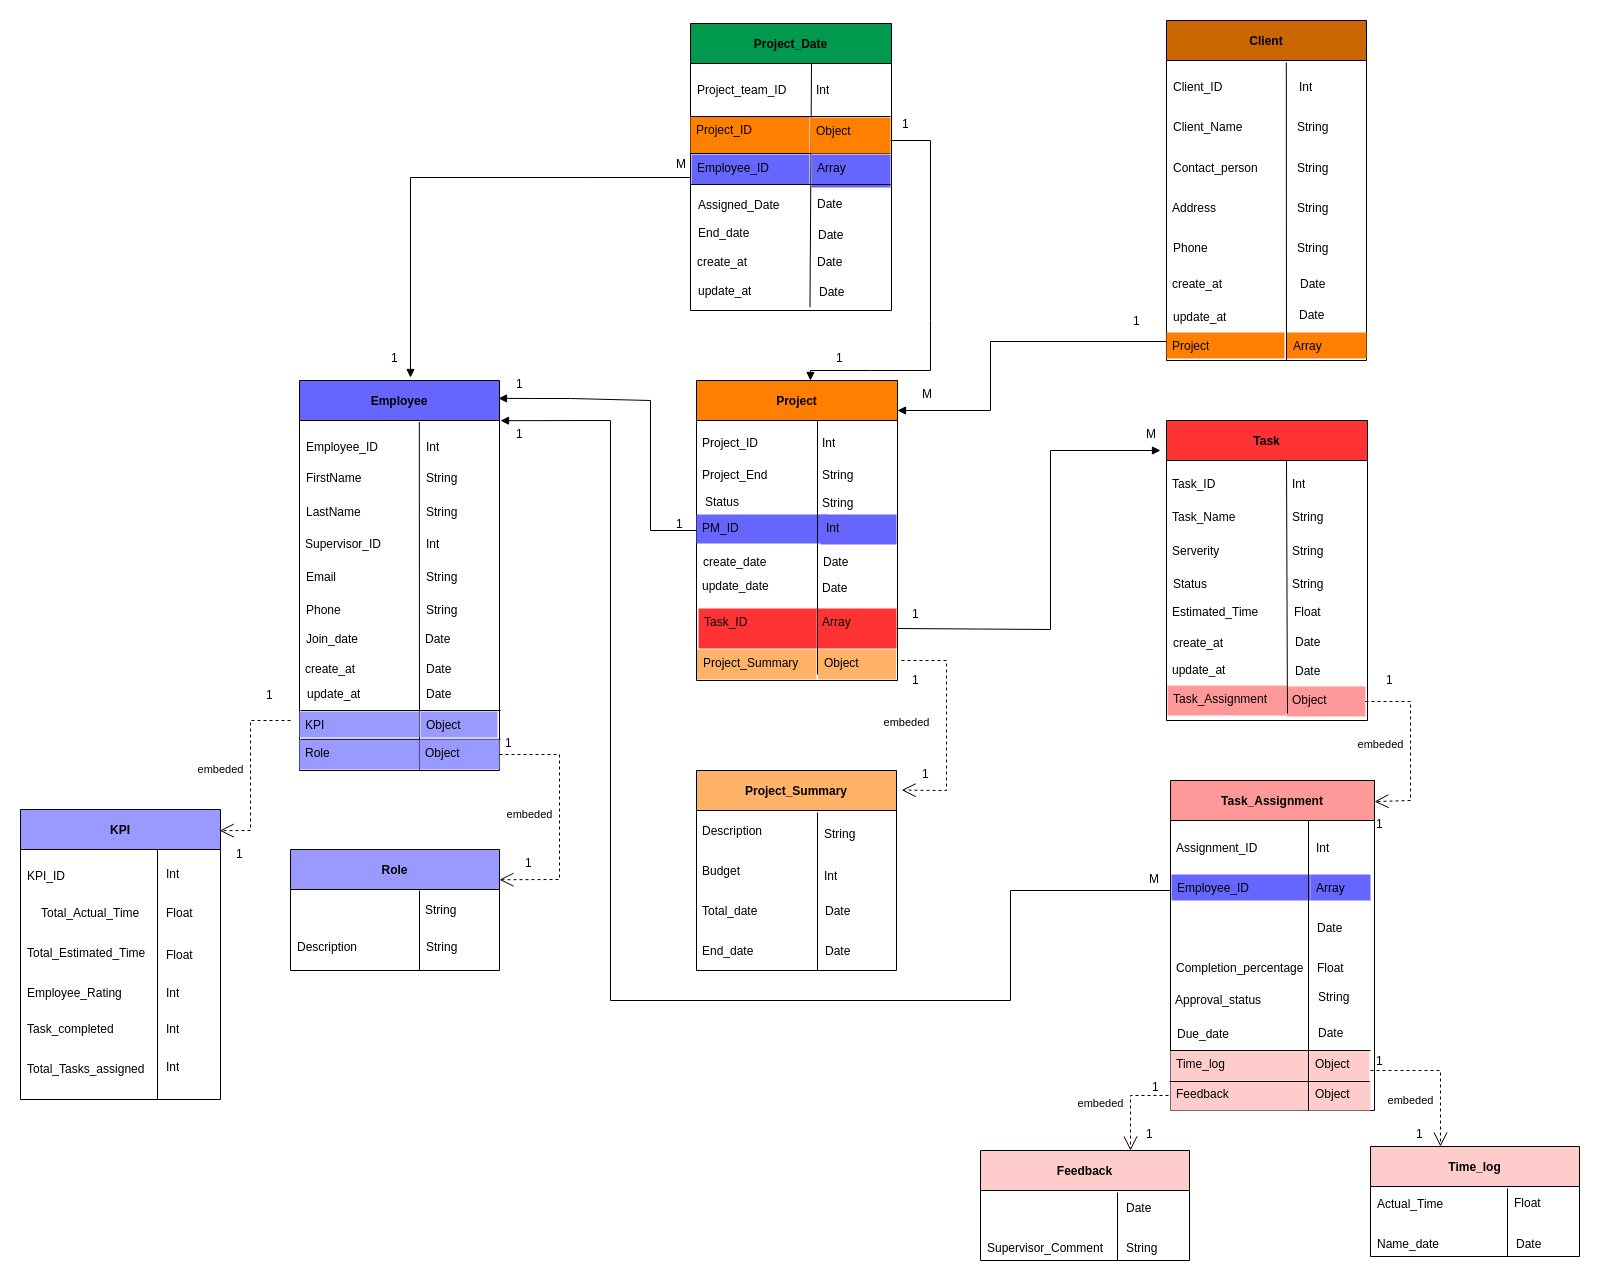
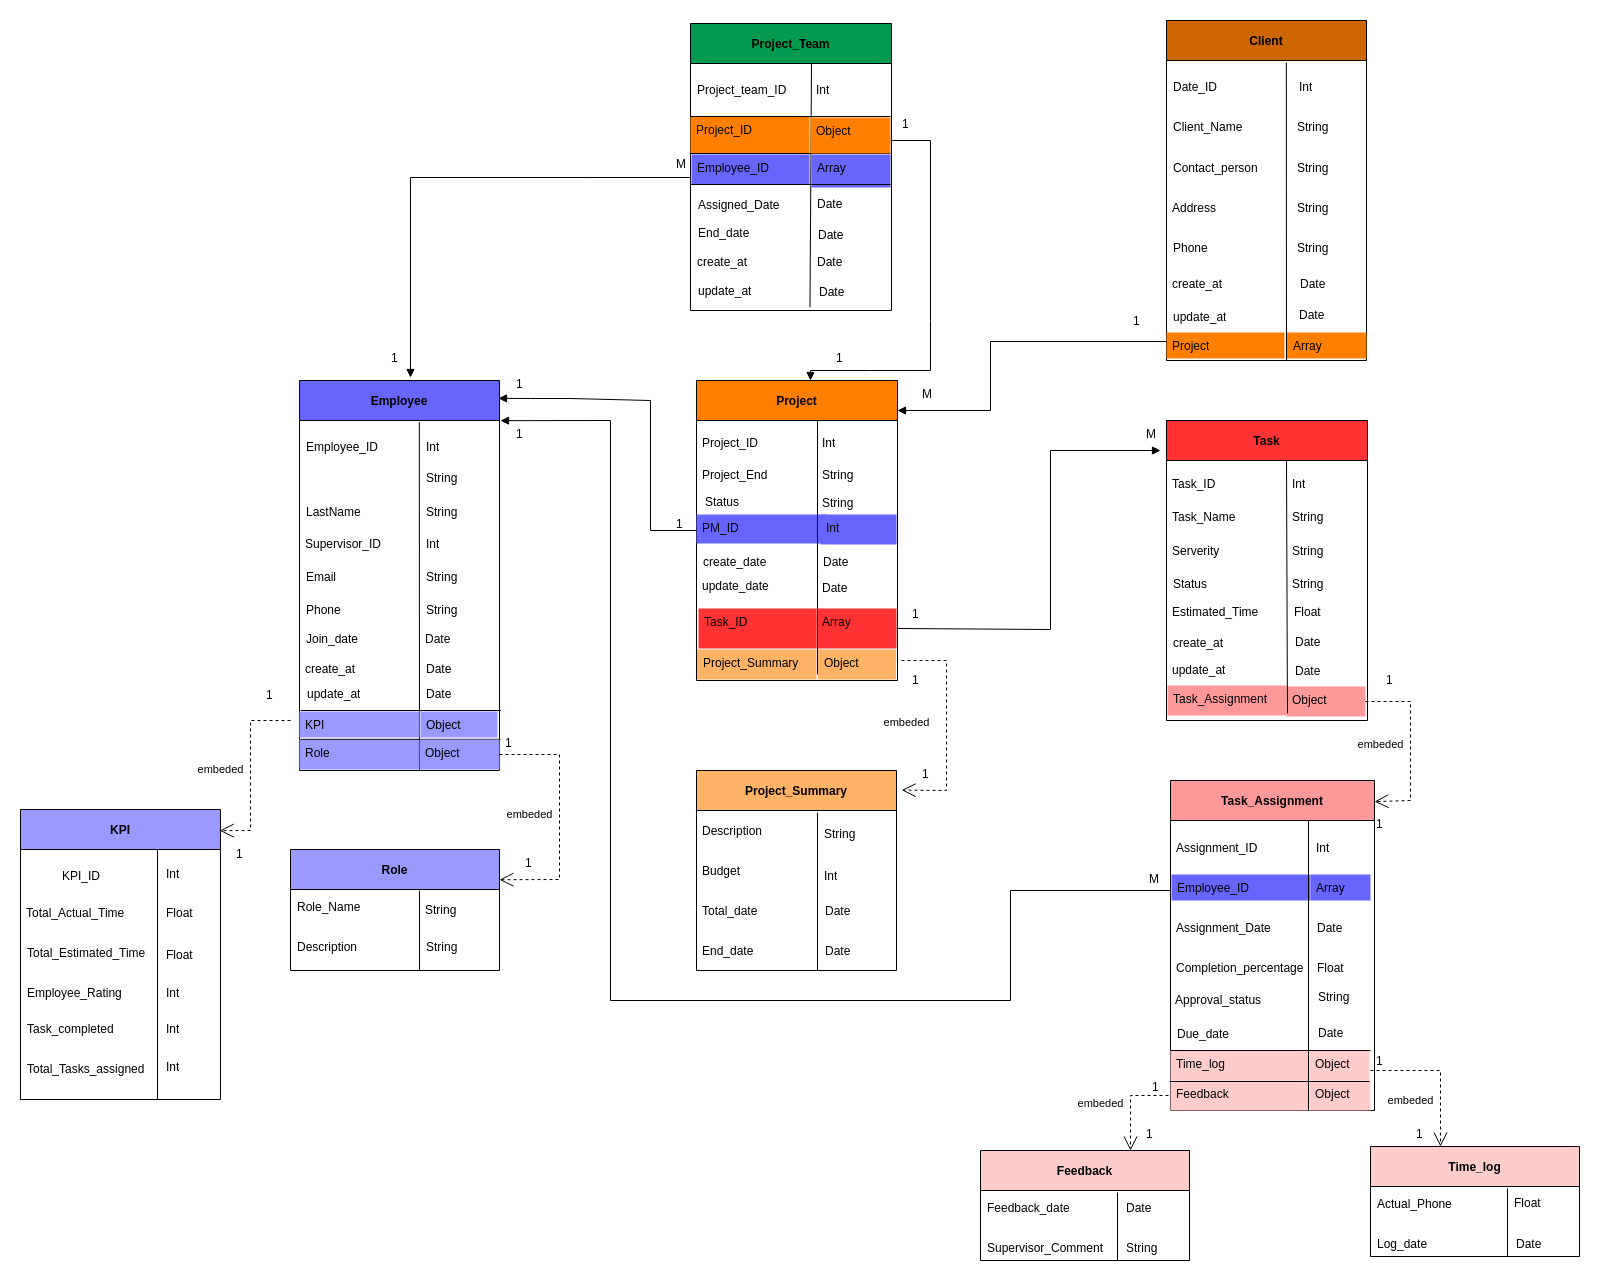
- <mxCell id="142" value="Project_Date" style="swimlane;fillColor=light-dark(#00994D,var(--ge-dark-color, #121212));startSize=40;" vertex="1" parent="1"><mxGeometry x="690" y="23" width="201" height="287" as="geometry" /></mxCell>
+ <mxCell id="142" value="Project_Team" style="swimlane;fillColor=light-dark(#00994D,var(--ge-dark-color, #121212));startSize=40;" vertex="1" parent="1"><mxGeometry x="690" y="23" width="201" height="287" as="geometry" /></mxCell>
- <mxCell id="121" value="Client_ID" style="text;strokeColor=none;fillColor=none;align=left;verticalAlign=top;spacingLeft=4;spacingRight=4;overflow=hidden;rotatable=0;points=[[0,0.5],[1,0.5]];portConstraint=eastwest;whiteSpace=wrap;html=1;" vertex="1" parent="120"><mxGeometry x="1" y="53" width="99" height="26" as="geometry" /></mxCell>
+ <mxCell id="121" value="Date_ID" style="text;strokeColor=none;fillColor=none;align=left;verticalAlign=top;spacingLeft=4;spacingRight=4;overflow=hidden;rotatable=0;points=[[0,0.5],[1,0.5]];portConstraint=eastwest;whiteSpace=wrap;html=1;" vertex="1" parent="120"><mxGeometry x="1" y="53" width="99" height="26" as="geometry" /></mxCell>
- <mxCell id="80" value="FirstName" style="text;strokeColor=none;fillColor=none;align=left;verticalAlign=top;spacingLeft=4;spacingRight=4;overflow=hidden;rotatable=0;points=[[0,0.5],[1,0.5]];portConstraint=eastwest;whiteSpace=wrap;html=1;" vertex="1" parent="78"><mxGeometry x="1" y="84" width="80" height="26" as="geometry" /></mxCell>
- <mxCell id="166" value="KPI_ID" style="text;strokeColor=none;fillColor=none;align=left;verticalAlign=top;spacingLeft=4;spacingRight=4;overflow=hidden;rotatable=0;points=[[0,0.5],[1,0.5]];portConstraint=eastwest;whiteSpace=wrap;html=1;" vertex="1" parent="165"><mxGeometry x="1" y="53" width="60" height="26" as="geometry" /></mxCell>
+ <mxCell id="166" value="KPI_ID" style="text;strokeColor=none;fillColor=none;align=left;verticalAlign=top;spacingLeft=4;spacingRight=4;overflow=hidden;rotatable=0;points=[[0,0.5],[1,0.5]];portConstraint=eastwest;whiteSpace=wrap;html=1;" vertex="1" parent="165"><mxGeometry x="36" y="53" width="60" height="26" as="geometry" /></mxCell>
+ <mxCell id="114" value="Role_Name" style="text;strokeColor=none;fillColor=none;align=left;verticalAlign=top;spacingLeft=4;spacingRight=4;overflow=hidden;rotatable=0;points=[[0,0.5],[1,0.5]];portConstraint=eastwest;whiteSpace=wrap;html=1;" vertex="1" parent="113"><mxGeometry x="1" y="44" width="109" height="26" as="geometry" /></mxCell>
- <mxCell id="167" value="Total_Actual_Time" style="text;strokeColor=none;fillColor=none;align=left;verticalAlign=top;spacingLeft=4;spacingRight=4;overflow=hidden;rotatable=0;points=[[0,0.5],[1,0.5]];portConstraint=eastwest;whiteSpace=wrap;html=1;" vertex="1" parent="165"><mxGeometry x="15" y="90" width="110" height="26" as="geometry" /></mxCell>
+ <mxCell id="167" value="Total_Actual_Time" style="text;strokeColor=none;fillColor=none;align=left;verticalAlign=top;spacingLeft=4;spacingRight=4;overflow=hidden;rotatable=0;points=[[0,0.5],[1,0.5]];portConstraint=eastwest;whiteSpace=wrap;html=1;" vertex="1" parent="165"><mxGeometry y="90" width="110" height="26" as="geometry" /></mxCell>
+ <mxCell id="23" value="Assignment_Date" style="text;strokeColor=none;fillColor=none;align=left;verticalAlign=top;spacingLeft=4;spacingRight=4;overflow=hidden;rotatable=0;points=[[0,0.5],[1,0.5]];portConstraint=eastwest;whiteSpace=wrap;html=1;" vertex="1" parent="20"><mxGeometry y="134" width="110" height="26" as="geometry" /></mxCell>
- <mxCell id="53" value="Actual_Time" style="text;strokeColor=none;fillColor=none;align=left;verticalAlign=top;spacingLeft=4;spacingRight=4;overflow=hidden;rotatable=0;points=[[0,0.5],[1,0.5]];portConstraint=eastwest;whiteSpace=wrap;html=1;" vertex="1" parent="52"><mxGeometry x="1" y="44" width="109" height="26" as="geometry" /></mxCell>
+ <mxCell id="53" value="Actual_Phone" style="text;strokeColor=none;fillColor=none;align=left;verticalAlign=top;spacingLeft=4;spacingRight=4;overflow=hidden;rotatable=0;points=[[0,0.5],[1,0.5]];portConstraint=eastwest;whiteSpace=wrap;html=1;" vertex="1" parent="52"><mxGeometry x="1" y="44" width="109" height="26" as="geometry" /></mxCell>
+ <mxCell id="44" value="Feedback_date" style="text;strokeColor=none;fillColor=none;align=left;verticalAlign=top;spacingLeft=4;spacingRight=4;overflow=hidden;rotatable=0;points=[[0,0.5],[1,0.5]];portConstraint=eastwest;whiteSpace=wrap;html=1;" vertex="1" parent="43"><mxGeometry x="1" y="44" width="109" height="26" as="geometry" /></mxCell>
- <mxCell id="54" value="Name_date" style="text;strokeColor=none;fillColor=none;align=left;verticalAlign=top;spacingLeft=4;spacingRight=4;overflow=hidden;rotatable=0;points=[[0,0.5],[1,0.5]];portConstraint=eastwest;whiteSpace=wrap;html=1;" vertex="1" parent="52"><mxGeometry x="1" y="84" width="139" height="26" as="geometry" /></mxCell>
+ <mxCell id="54" value="Log_date" style="text;strokeColor=none;fillColor=none;align=left;verticalAlign=top;spacingLeft=4;spacingRight=4;overflow=hidden;rotatable=0;points=[[0,0.5],[1,0.5]];portConstraint=eastwest;whiteSpace=wrap;html=1;" vertex="1" parent="52"><mxGeometry x="1" y="84" width="139" height="26" as="geometry" /></mxCell>
